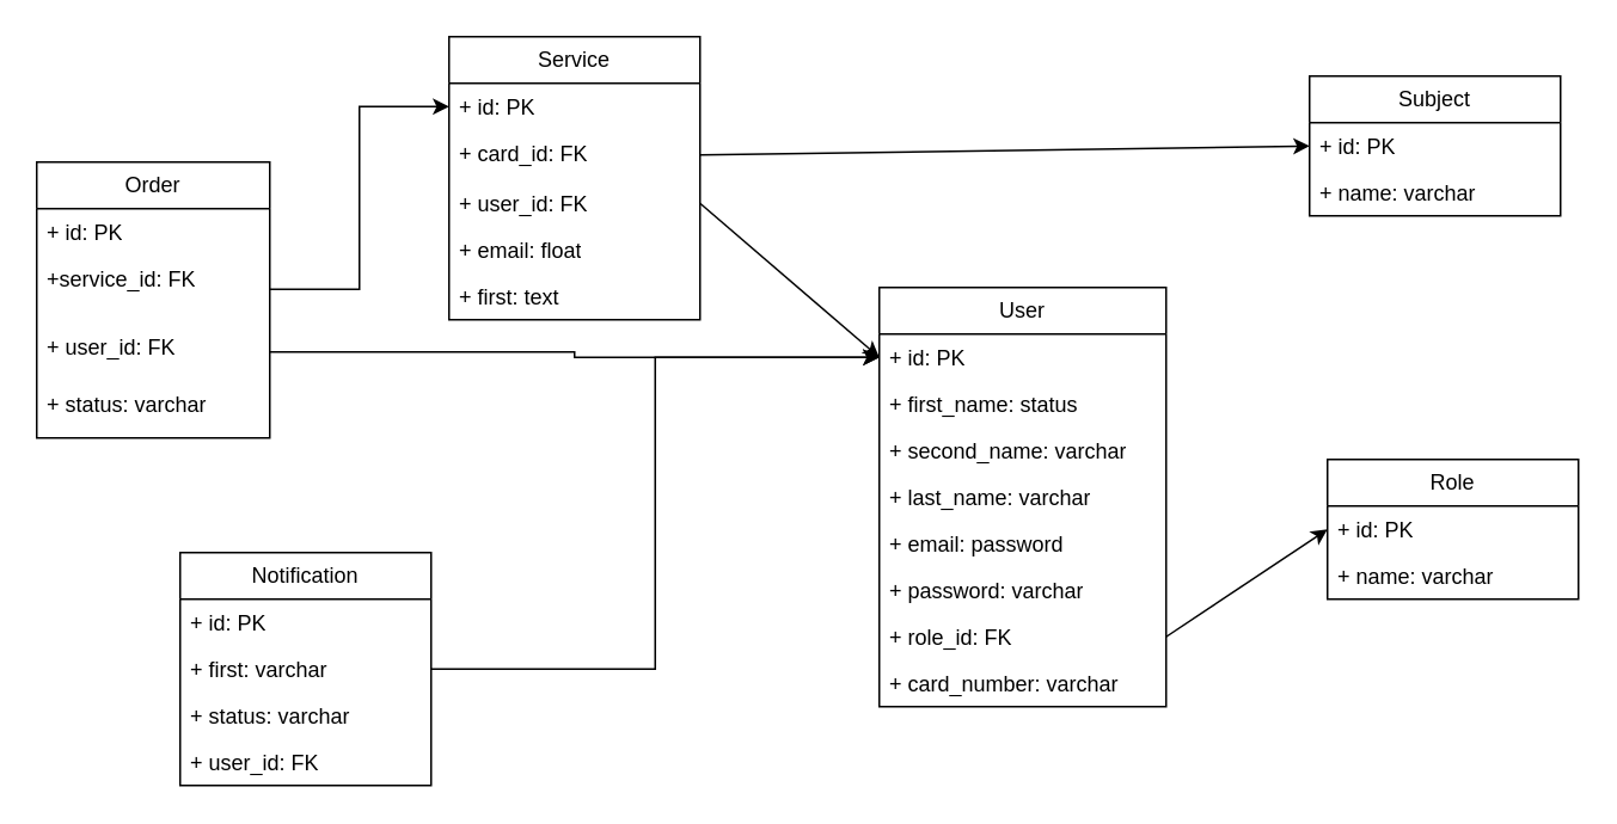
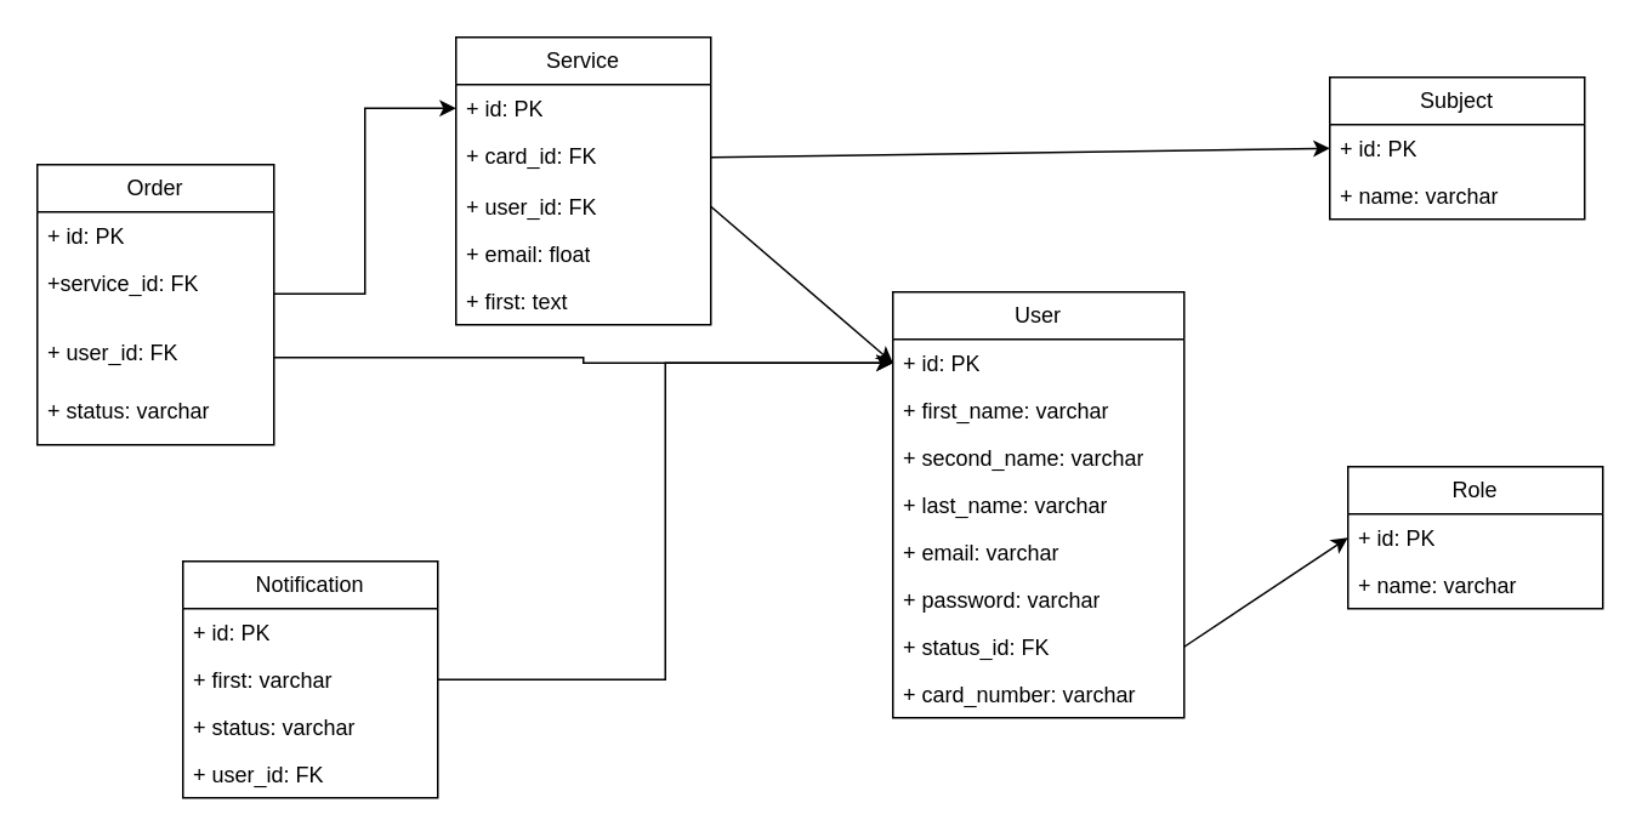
- <mxCell id="15" value="+ first_name: status" style="text;strokeColor=none;fillColor=none;align=left;verticalAlign=top;spacingLeft=4;spacingRight=4;overflow=hidden;rotatable=0;points=[[0,0.5],[1,0.5]];portConstraint=eastwest;whiteSpace=wrap;html=1;" parent="13" vertex="1"><mxGeometry y="52" width="160" height="26" as="geometry" /></mxCell>
+ <mxCell id="15" value="+ first_name: varchar" style="text;strokeColor=none;fillColor=none;align=left;verticalAlign=top;spacingLeft=4;spacingRight=4;overflow=hidden;rotatable=0;points=[[0,0.5],[1,0.5]];portConstraint=eastwest;whiteSpace=wrap;html=1;" parent="13" vertex="1"><mxGeometry y="52" width="160" height="26" as="geometry" /></mxCell>
- <mxCell id="18" value="+ email: password" style="text;strokeColor=none;fillColor=none;align=left;verticalAlign=top;spacingLeft=4;spacingRight=4;overflow=hidden;rotatable=0;points=[[0,0.5],[1,0.5]];portConstraint=eastwest;whiteSpace=wrap;html=1;" parent="13" vertex="1"><mxGeometry y="130" width="160" height="26" as="geometry" /></mxCell>
+ <mxCell id="18" value="+ email: varchar" style="text;strokeColor=none;fillColor=none;align=left;verticalAlign=top;spacingLeft=4;spacingRight=4;overflow=hidden;rotatable=0;points=[[0,0.5],[1,0.5]];portConstraint=eastwest;whiteSpace=wrap;html=1;" parent="13" vertex="1"><mxGeometry y="130" width="160" height="26" as="geometry" /></mxCell>
- <mxCell id="20" value="+ role_id: FK&amp;nbsp;" style="text;strokeColor=none;fillColor=none;align=left;verticalAlign=top;spacingLeft=4;spacingRight=4;overflow=hidden;rotatable=0;points=[[0,0.5],[1,0.5]];portConstraint=eastwest;whiteSpace=wrap;html=1;" parent="13" vertex="1"><mxGeometry y="182" width="160" height="26" as="geometry" /></mxCell>
+ <mxCell id="20" value="+ status_id: FK&amp;nbsp;" style="text;strokeColor=none;fillColor=none;align=left;verticalAlign=top;spacingLeft=4;spacingRight=4;overflow=hidden;rotatable=0;points=[[0,0.5],[1,0.5]];portConstraint=eastwest;whiteSpace=wrap;html=1;" parent="13" vertex="1"><mxGeometry y="182" width="160" height="26" as="geometry" /></mxCell>
